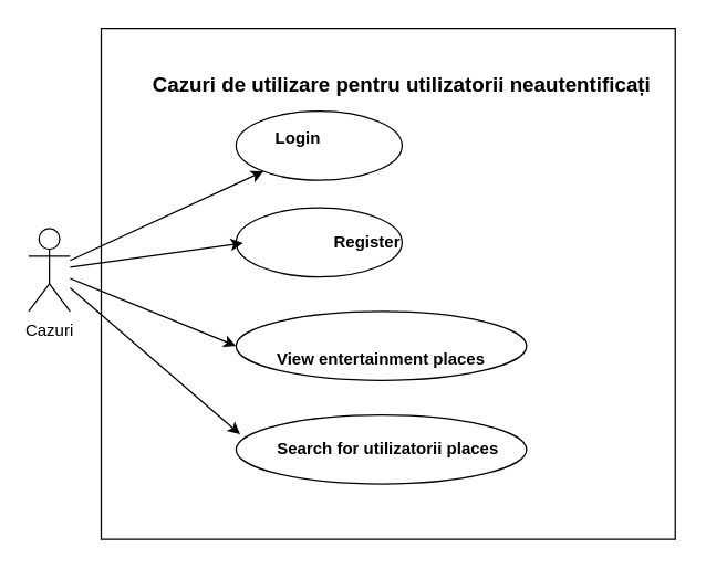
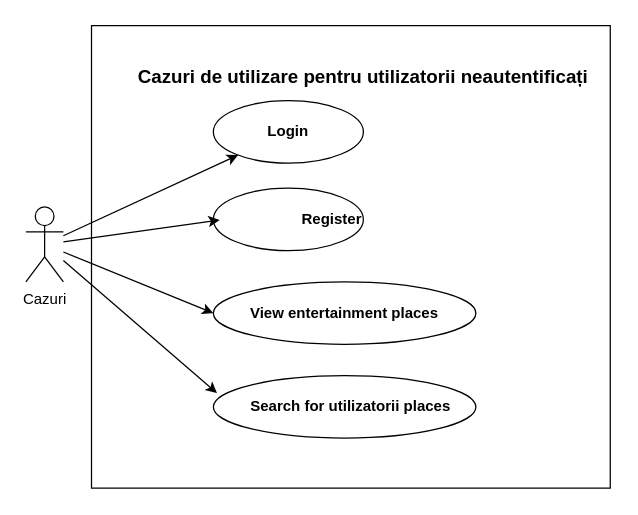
- <mxCell id="5" value="Login" style="text;html=1;strokeColor=none;fillColor=none;align=center;verticalAlign=middle;whiteSpace=wrap;rounded=0;fontStyle=1" vertex="1" parent="1"><mxGeometry x="195" y="90" width="40" height="20" as="geometry" /></mxCell>
+ <mxCell id="5" value="Login" style="text;html=1;strokeColor=none;fillColor=none;align=center;verticalAlign=middle;whiteSpace=wrap;rounded=0;fontStyle=1" vertex="1" parent="1"><mxGeometry x="210" y="95" width="40" height="20" as="geometry" /></mxCell>
- <mxCell id="11" value="View entertainment places" style="text;html=1;strokeColor=none;fillColor=none;align=center;verticalAlign=middle;whiteSpace=wrap;rounded=0;fontSize=12;fontStyle=1" vertex="1" parent="1"><mxGeometry x="175" y="250" width="200" height="20" as="geometry" /></mxCell>
+ <mxCell id="11" value="View entertainment places" style="text;html=1;strokeColor=none;fillColor=none;align=center;verticalAlign=middle;whiteSpace=wrap;rounded=0;fontSize=12;fontStyle=1" vertex="1" parent="1"><mxGeometry x="175" y="240" width="200" height="20" as="geometry" /></mxCell>
